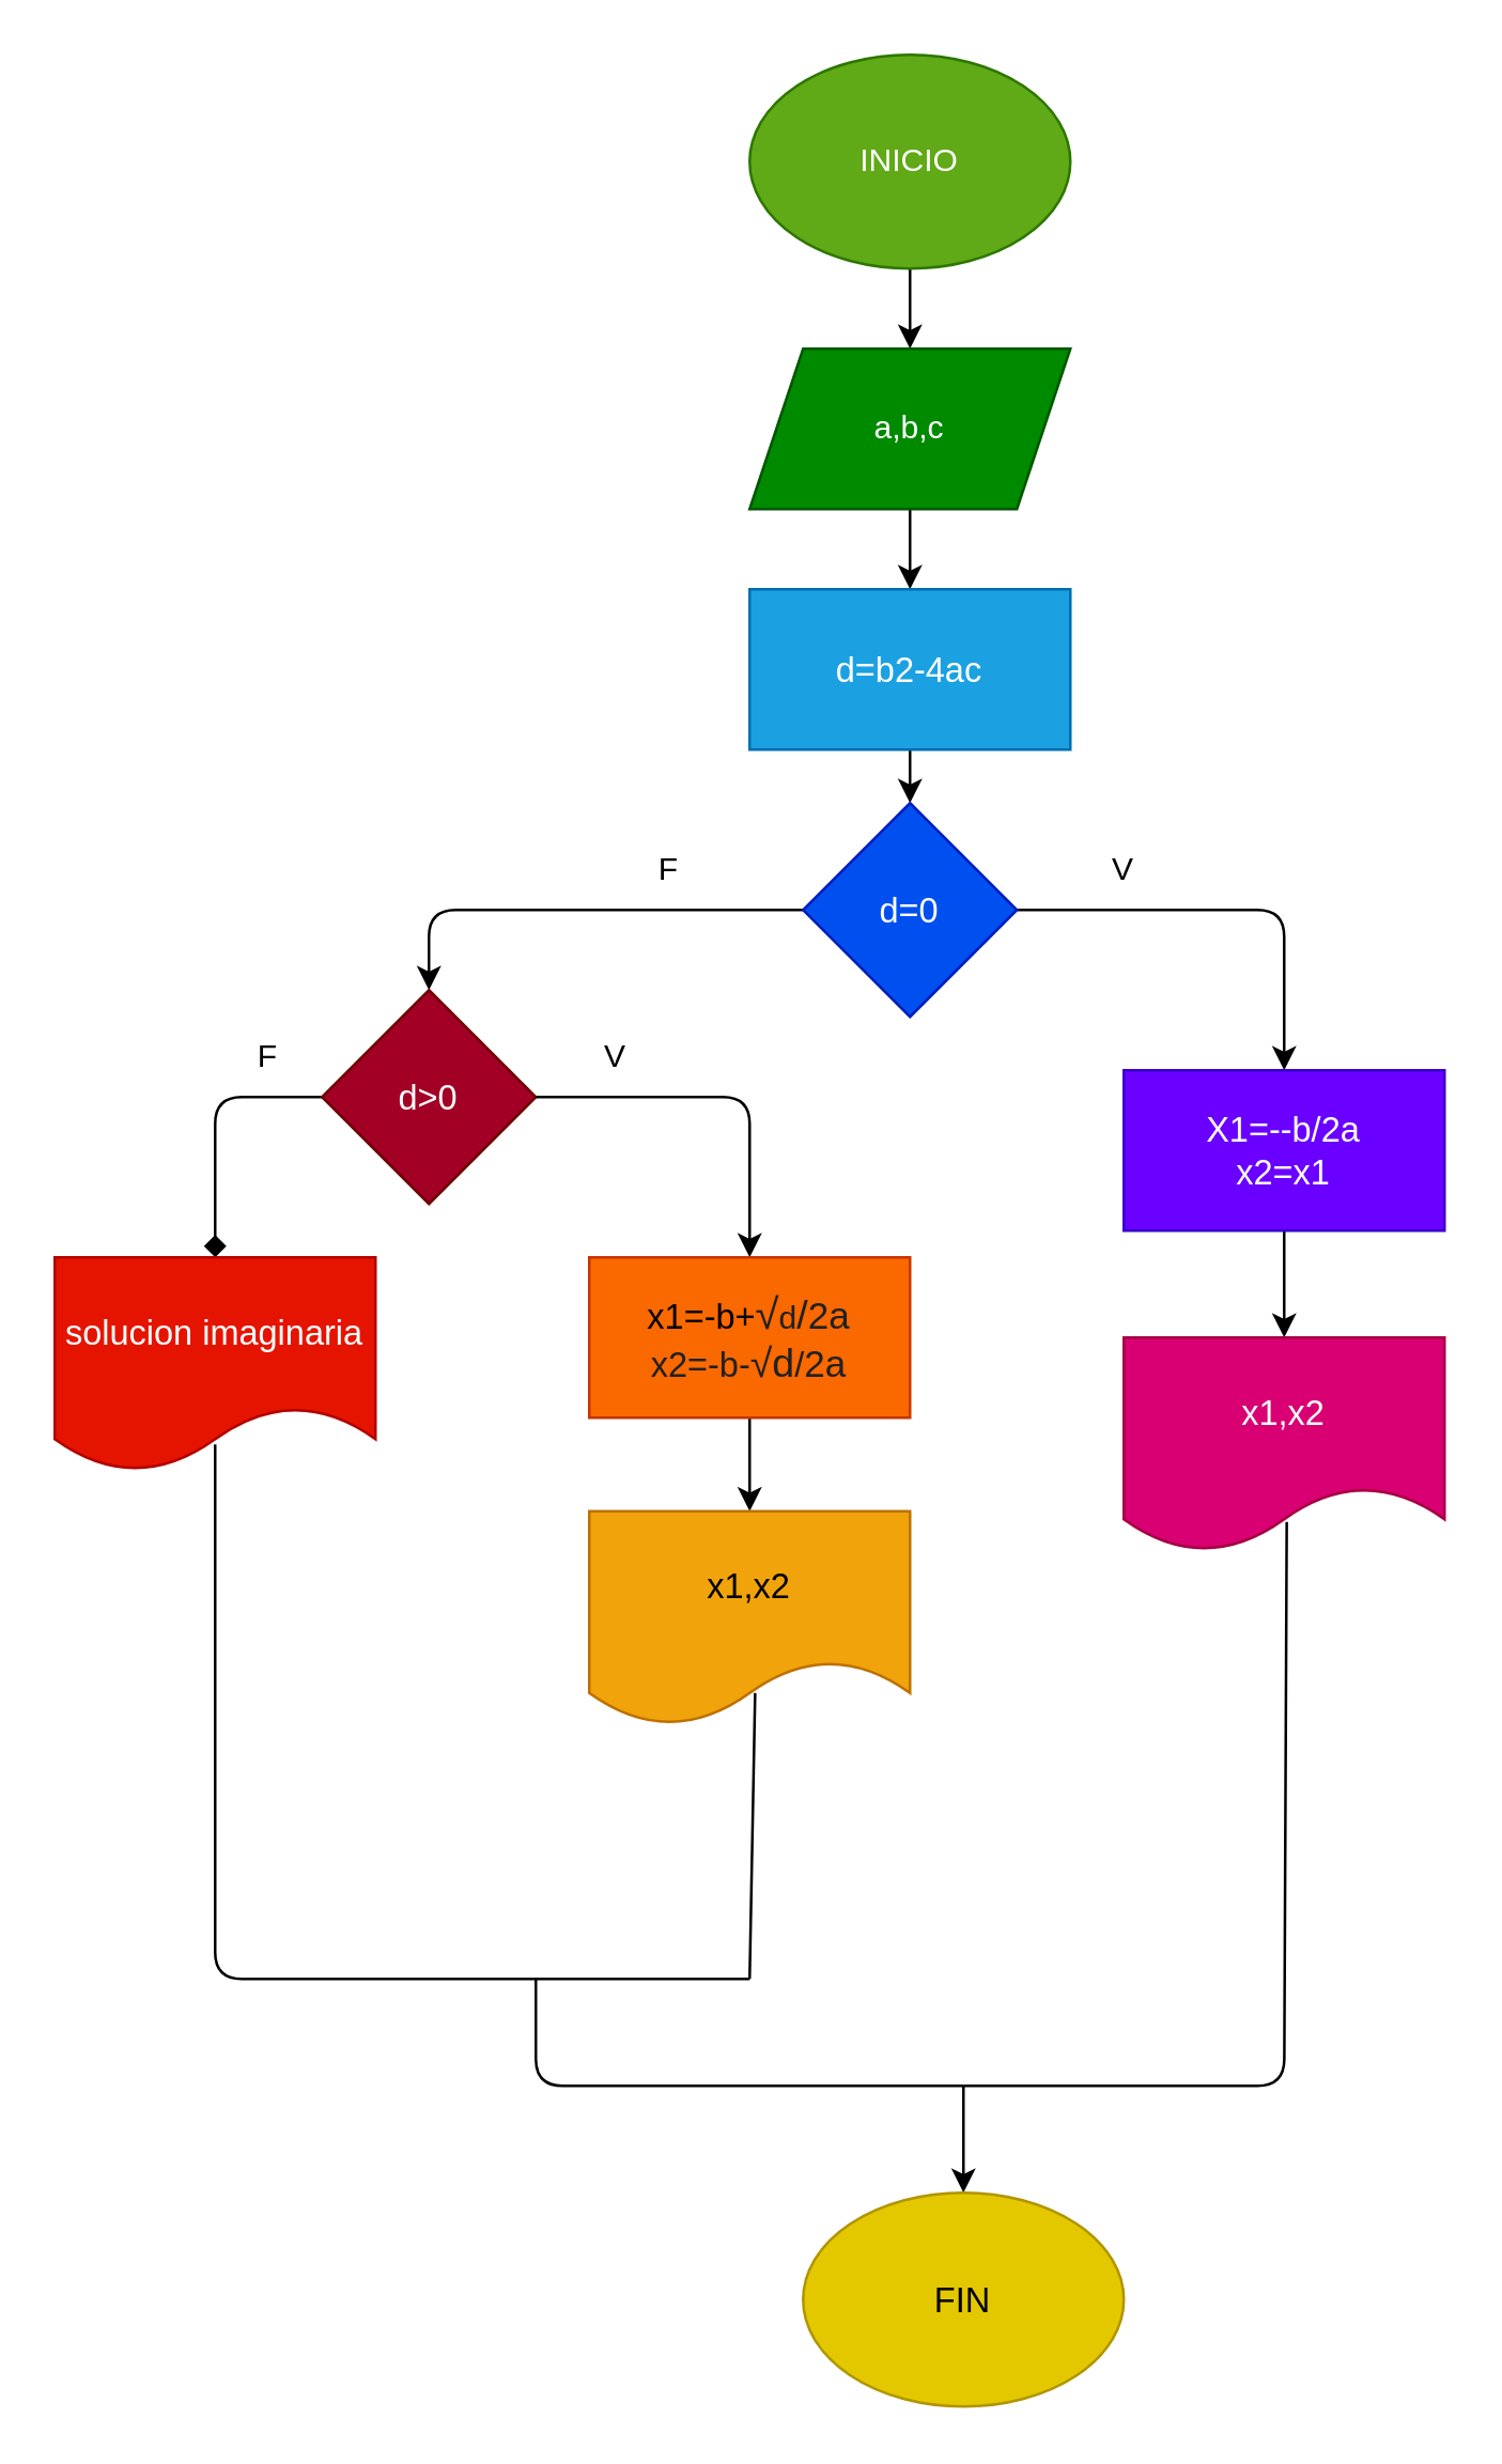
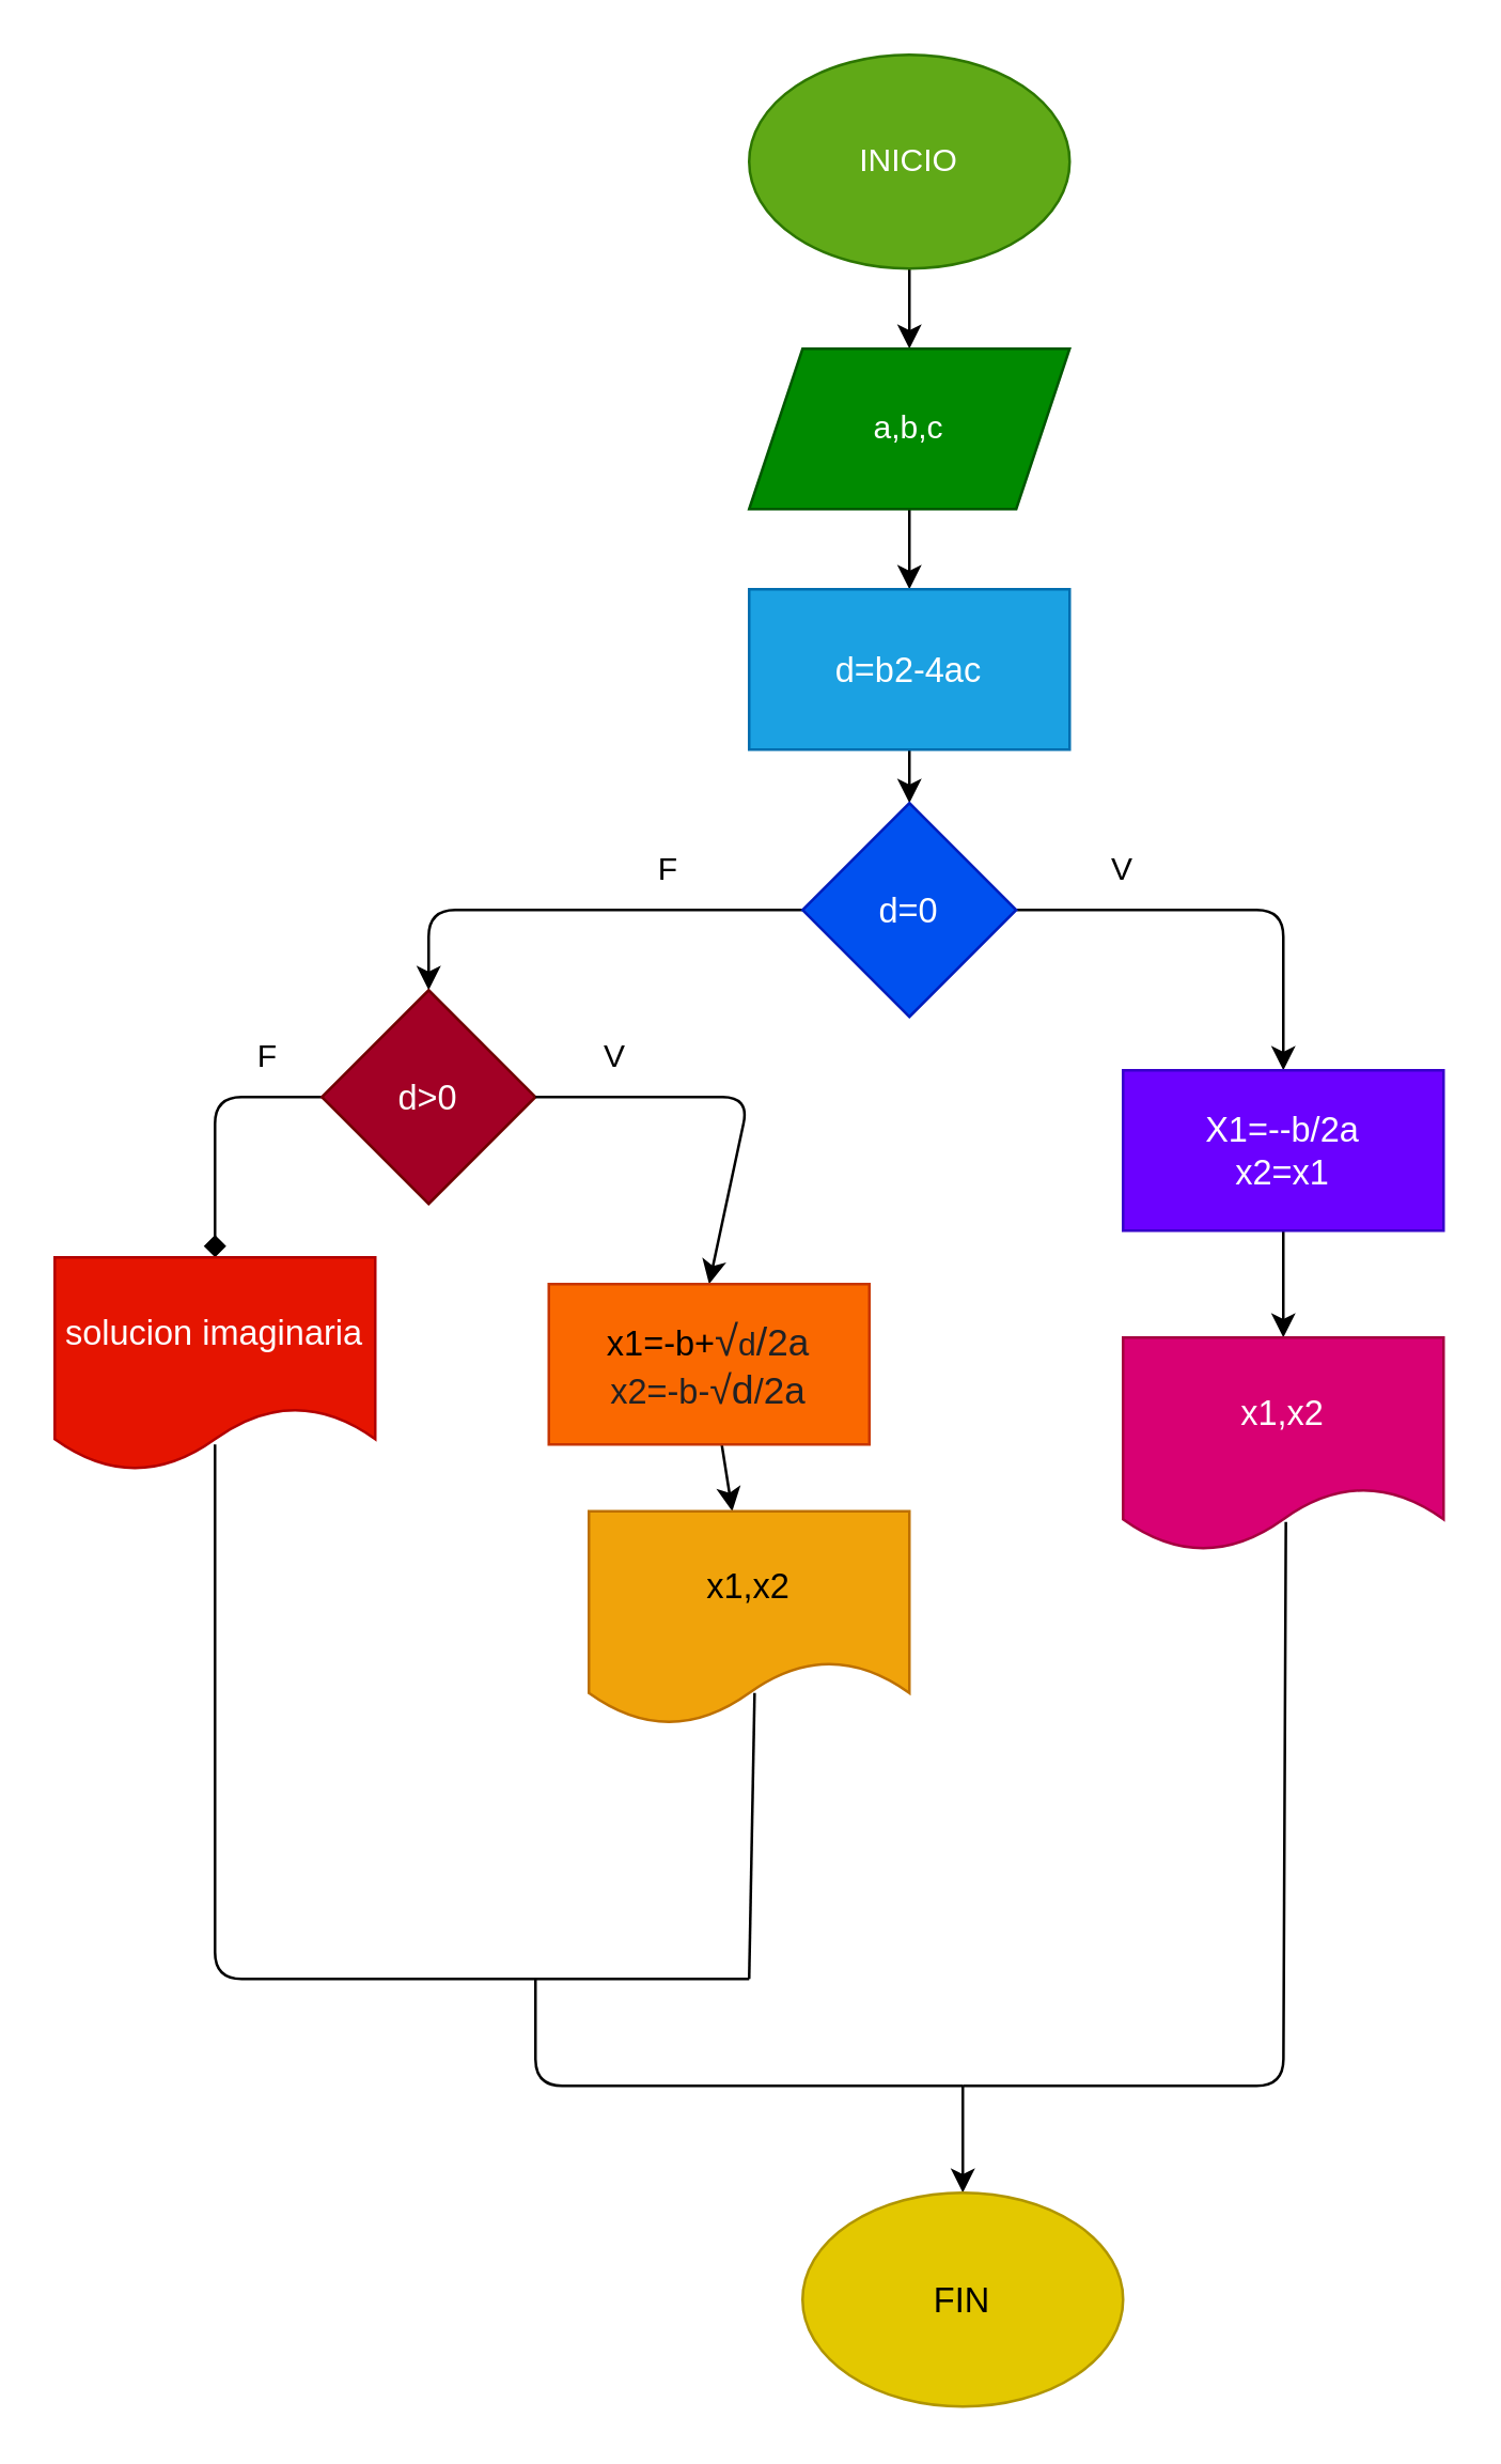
- <mxCell id="19" value="x1=-b+&lt;span style=&quot;color: rgb(32, 33, 36); font-family: arial, sans-serif; font-size: 16px; text-align: start;&quot;&gt;√&lt;/span&gt;&lt;span style=&quot;color: rgb(32, 33, 36); font-family: arial, sans-serif; text-align: start;&quot;&gt;&lt;font style=&quot;font-size: 12px;&quot;&gt;d&lt;/font&gt;&lt;font style=&quot;font-size: 15px;&quot;&gt;/&lt;/font&gt;&lt;font style=&quot;&quot;&gt;&lt;span style=&quot;font-size: 14px;&quot;&gt;2a&lt;/span&gt;&lt;br&gt;&lt;font style=&quot;font-size: 13px;&quot;&gt;x2=-b-&lt;/font&gt;&lt;/font&gt;&lt;/span&gt;&lt;span style=&quot;color: rgb(32, 33, 36); font-family: arial, sans-serif; font-size: 15px; text-align: start;&quot;&gt;√d&lt;/span&gt;&lt;span style=&quot;color: rgb(32, 33, 36); font-family: arial, sans-serif; text-align: start;&quot;&gt;&lt;font style=&quot;font-size: 13px;&quot;&gt;/&lt;/font&gt;&lt;font style=&quot;font-size: 14px;&quot;&gt;2a&lt;/font&gt;&lt;/span&gt;&lt;span style=&quot;color: rgb(32, 33, 36); font-family: arial, sans-serif; text-align: start; background-color: rgb(255, 255, 255);&quot;&gt;&lt;font style=&quot;&quot;&gt;&lt;font style=&quot;font-size: 13px;&quot;&gt;&lt;br&gt;&lt;/font&gt;&lt;/font&gt;&lt;/span&gt;" style="rounded=0;whiteSpace=wrap;html=1;labelBackgroundColor=none;fontSize=13;fillColor=#fa6800;strokeColor=#C73500;fontColor=#000000;" parent="1" vertex="1"><mxGeometry x="220" y="470" width="120" height="60" as="geometry" /></mxCell>
+ <mxCell id="19" value="x1=-b+&lt;span style=&quot;color: rgb(32, 33, 36); font-family: arial, sans-serif; font-size: 16px; text-align: start;&quot;&gt;√&lt;/span&gt;&lt;span style=&quot;color: rgb(32, 33, 36); font-family: arial, sans-serif; text-align: start;&quot;&gt;&lt;font style=&quot;font-size: 12px;&quot;&gt;d&lt;/font&gt;&lt;font style=&quot;font-size: 15px;&quot;&gt;/&lt;/font&gt;&lt;font style=&quot;&quot;&gt;&lt;span style=&quot;font-size: 14px;&quot;&gt;2a&lt;/span&gt;&lt;br&gt;&lt;font style=&quot;font-size: 13px;&quot;&gt;x2=-b-&lt;/font&gt;&lt;/font&gt;&lt;/span&gt;&lt;span style=&quot;color: rgb(32, 33, 36); font-family: arial, sans-serif; font-size: 15px; text-align: start;&quot;&gt;√d&lt;/span&gt;&lt;span style=&quot;color: rgb(32, 33, 36); font-family: arial, sans-serif; text-align: start;&quot;&gt;&lt;font style=&quot;font-size: 13px;&quot;&gt;/&lt;/font&gt;&lt;font style=&quot;font-size: 14px;&quot;&gt;2a&lt;/font&gt;&lt;/span&gt;&lt;span style=&quot;color: rgb(32, 33, 36); font-family: arial, sans-serif; text-align: start; background-color: rgb(255, 255, 255);&quot;&gt;&lt;font style=&quot;&quot;&gt;&lt;font style=&quot;font-size: 13px;&quot;&gt;&lt;br&gt;&lt;/font&gt;&lt;/font&gt;&lt;/span&gt;" style="rounded=0;whiteSpace=wrap;html=1;labelBackgroundColor=none;fontSize=13;fillColor=#fa6800;strokeColor=#C73500;fontColor=#000000;" parent="1" vertex="1"><mxGeometry x="205" y="480" width="120" height="60" as="geometry" /></mxCell>
